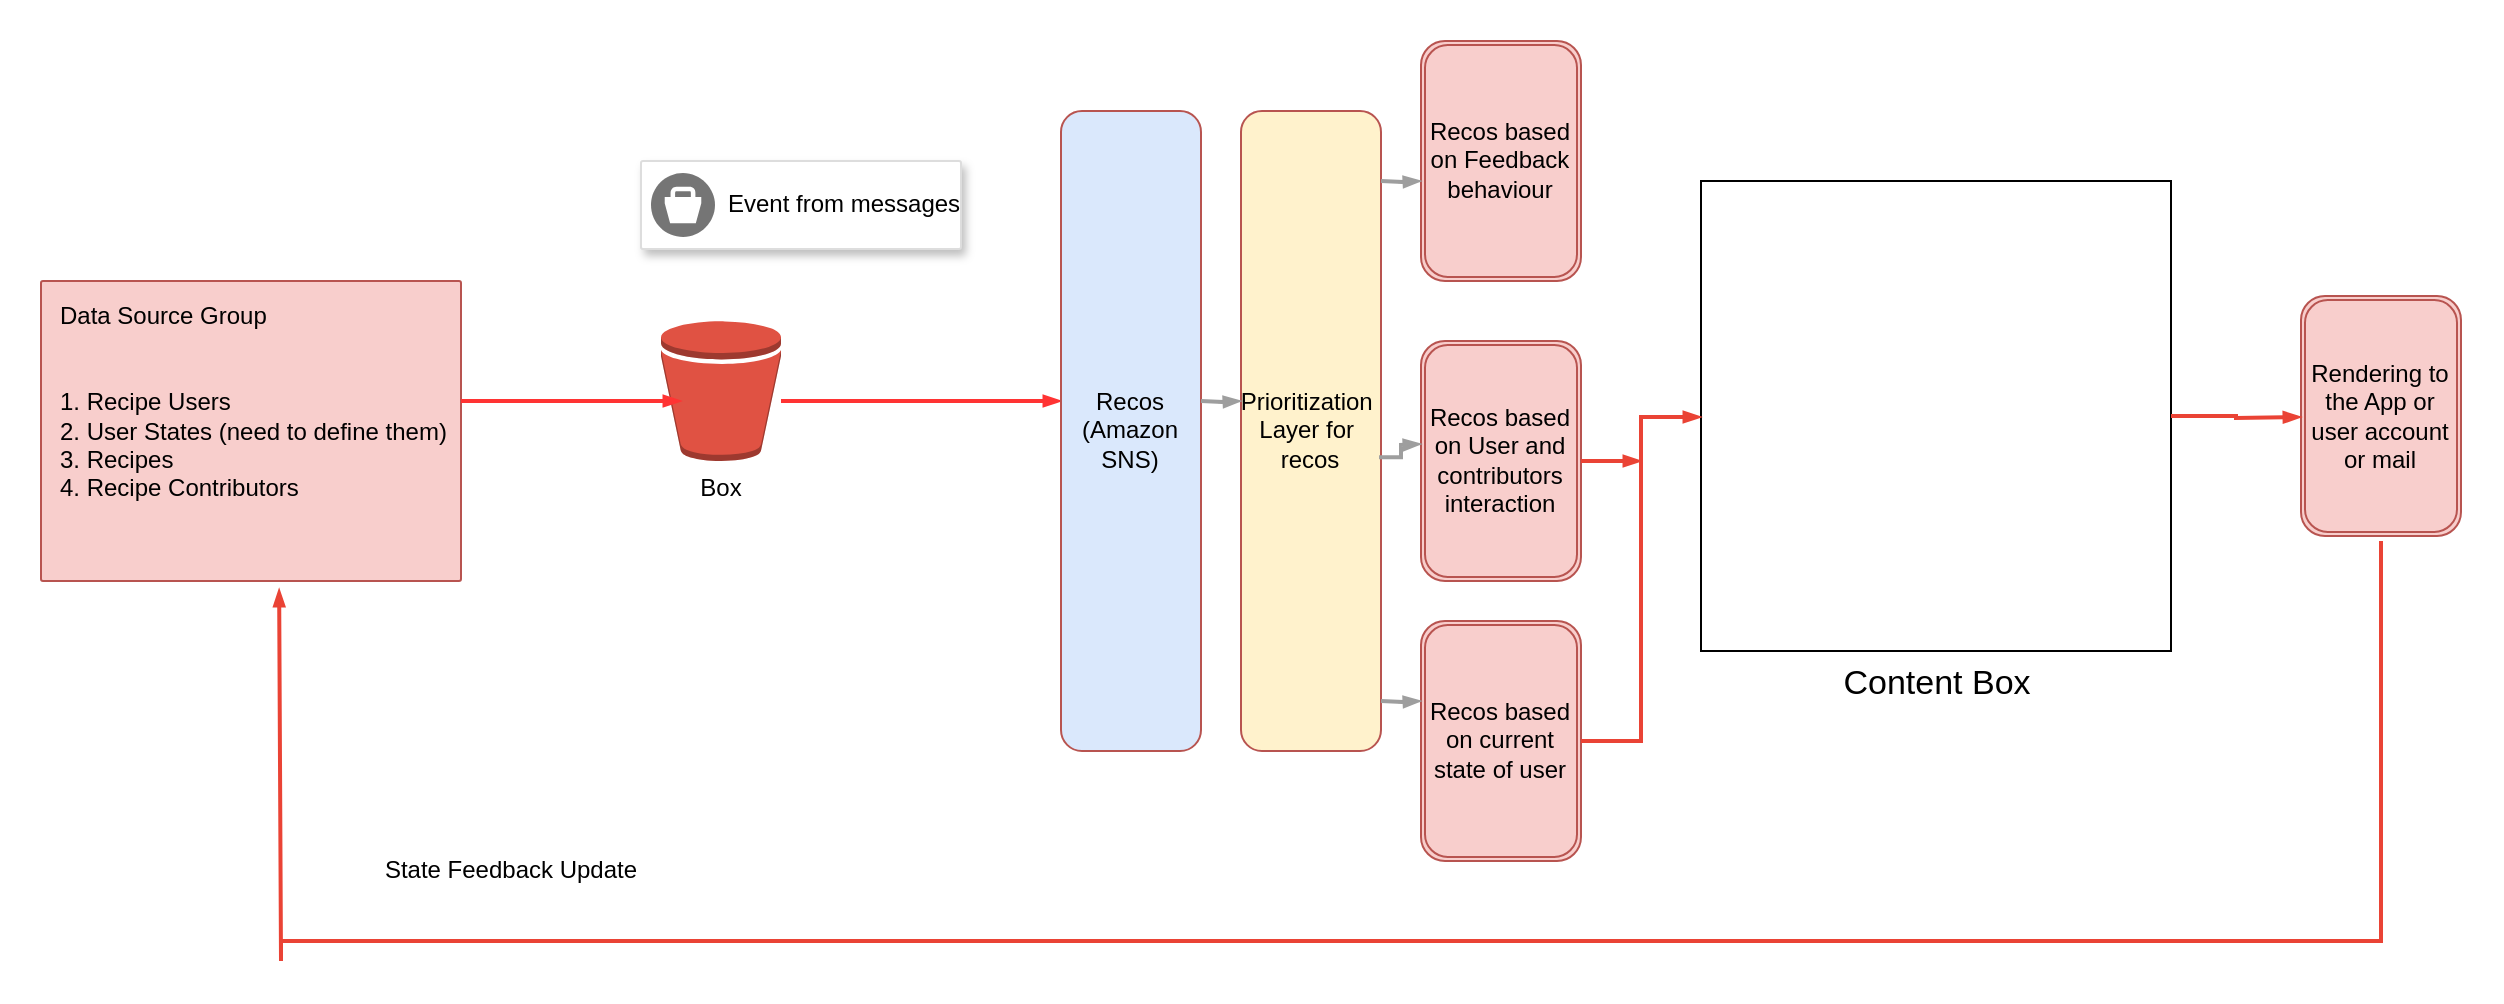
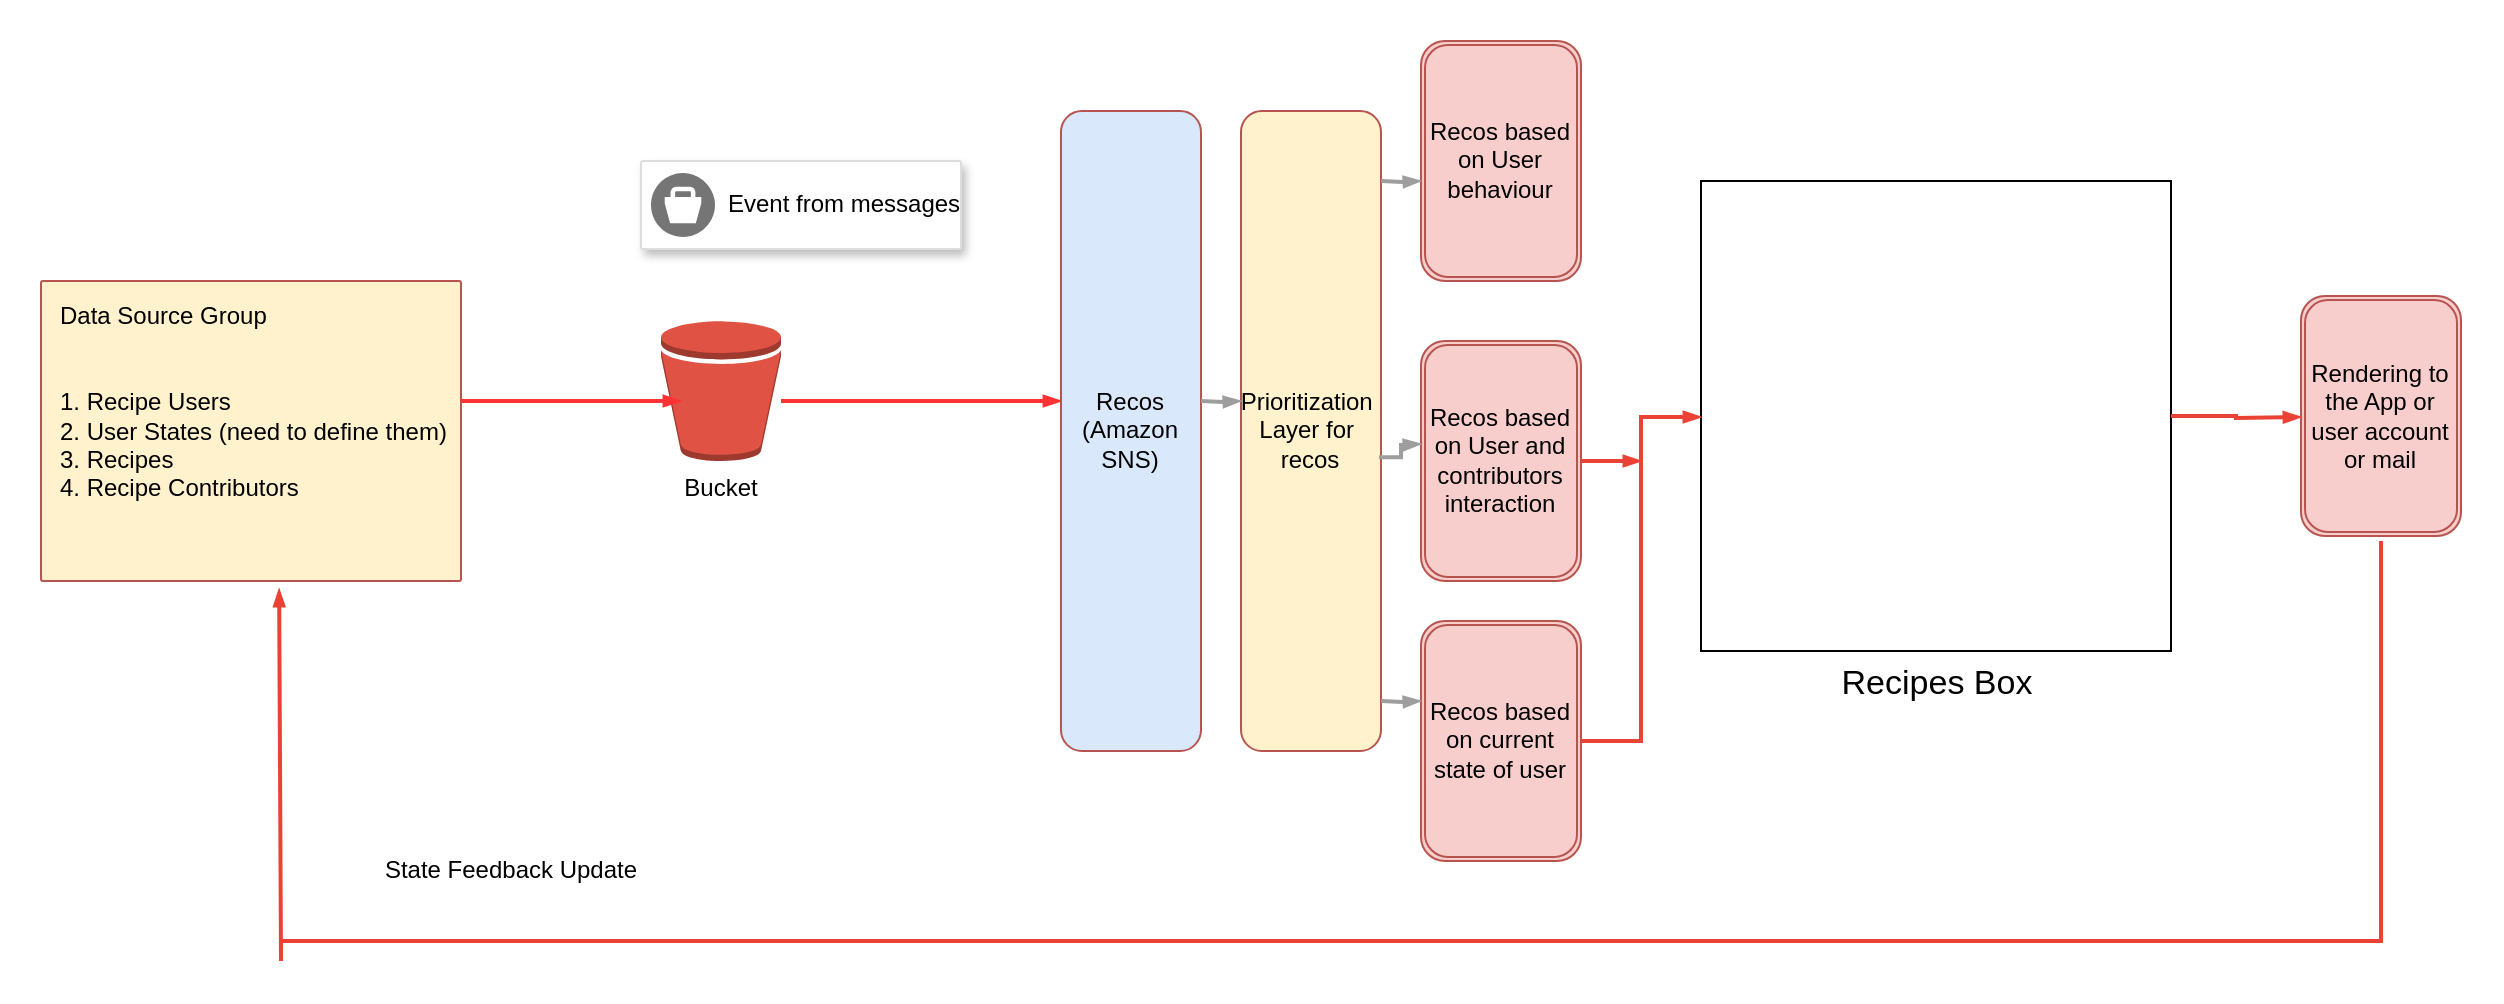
- <mxCell id="12" value="Recos based on Feedback behaviour" style="shape=ext;double=1;rounded=1;whiteSpace=wrap;html=1;strokeColor=#b85450;direction=south;fillColor=#f8cecc;" vertex="1" parent="1"><mxGeometry x="710" y="20" width="80" height="120" as="geometry" /></mxCell>
+ <mxCell id="12" value="Recos based on User behaviour" style="shape=ext;double=1;rounded=1;whiteSpace=wrap;html=1;strokeColor=#b85450;direction=south;fillColor=#f8cecc;" vertex="1" parent="1"><mxGeometry x="710" y="20" width="80" height="120" as="geometry" /></mxCell>
- <mxCell id="2" value="&lt;font color=&quot;#000000&quot;&gt;Data Source Group&lt;br&gt;&lt;br&gt;&lt;br&gt;1. Recipe Users&lt;br&gt;2. User States (need to define them)&lt;br&gt;3. Recipes&amp;nbsp;&lt;br&gt;4. Recipe Contributors&lt;/font&gt;" style="points=[[0,0,0],[0.25,0,0],[0.5,0,0],[0.75,0,0],[1,0,0],[1,0.25,0],[1,0.5,0],[1,0.75,0],[1,1,0],[0.75,1,0],[0.5,1,0],[0.25,1,0],[0,1,0],[0,0.75,0],[0,0.5,0],[0,0.25,0]];rounded=1;absoluteArcSize=1;arcSize=2;html=1;strokeColor=#b85450;shadow=0;dashed=0;fontSize=12;align=left;verticalAlign=top;spacing=10;spacingTop=-4;fillColor=#f8cecc;" vertex="1" parent="1"><mxGeometry x="20" y="140" width="210" height="150" as="geometry" /></mxCell>
+ <mxCell id="2" value="&lt;font color=&quot;#000000&quot;&gt;Data Source Group&lt;br&gt;&lt;br&gt;&lt;br&gt;1. Recipe Users&lt;br&gt;2. User States (need to define them)&lt;br&gt;3. Recipes&amp;nbsp;&lt;br&gt;4. Recipe Contributors&lt;/font&gt;" style="points=[[0,0,0],[0.25,0,0],[0.5,0,0],[0.75,0,0],[1,0,0],[1,0.25,0],[1,0.5,0],[1,0.75,0],[1,1,0],[0.75,1,0],[0.5,1,0],[0.25,1,0],[0,1,0],[0,0.75,0],[0,0.5,0],[0,0.25,0]];rounded=1;absoluteArcSize=1;arcSize=2;html=1;strokeColor=#b85450;shadow=0;dashed=0;fontSize=12;align=left;verticalAlign=top;spacing=10;spacingTop=-4;fillColor=#fff2cc;" vertex="1" parent="1"><mxGeometry x="20" y="140" width="210" height="150" as="geometry" /></mxCell>
- <mxCell id="3" value="Box" style="outlineConnect=0;dashed=0;verticalLabelPosition=bottom;verticalAlign=top;align=center;html=1;shape=mxgraph.aws3.bucket;fillColor=#E05243;gradientColor=none;" vertex="1" parent="1"><mxGeometry x="330" y="160" width="60" height="70" as="geometry" /></mxCell>
+ <mxCell id="3" value="Bucket" style="outlineConnect=0;dashed=0;verticalLabelPosition=bottom;verticalAlign=top;align=center;html=1;shape=mxgraph.aws3.bucket;fillColor=#E05243;gradientColor=none;" vertex="1" parent="1"><mxGeometry x="330" y="160" width="60" height="70" as="geometry" /></mxCell>
- <mxCell id="17" value="&lt;font style=&quot;font-size: 17px&quot;&gt;Content Box&lt;/font&gt;" style="shape=image;html=1;verticalAlign=top;verticalLabelPosition=bottom;labelBackgroundColor=#ffffff;imageAspect=0;aspect=fixed;image=https://cdn3.iconfinder.com/data/icons/quartz/Box_content.png;strokeColor=#FF3333;imageBorder=#000000;" vertex="1" parent="1"><mxGeometry x="850" y="90" width="235" height="235" as="geometry" /></mxCell>
+ <mxCell id="17" value="&lt;font style=&quot;font-size: 17px&quot;&gt;Recipes Box&lt;/font&gt;" style="shape=image;html=1;verticalAlign=top;verticalLabelPosition=bottom;labelBackgroundColor=#ffffff;imageAspect=0;aspect=fixed;image=https://cdn3.iconfinder.com/data/icons/quartz/Box_content.png;strokeColor=#FF3333;imageBorder=#000000;" vertex="1" parent="1"><mxGeometry x="850" y="90" width="235" height="235" as="geometry" /></mxCell>
